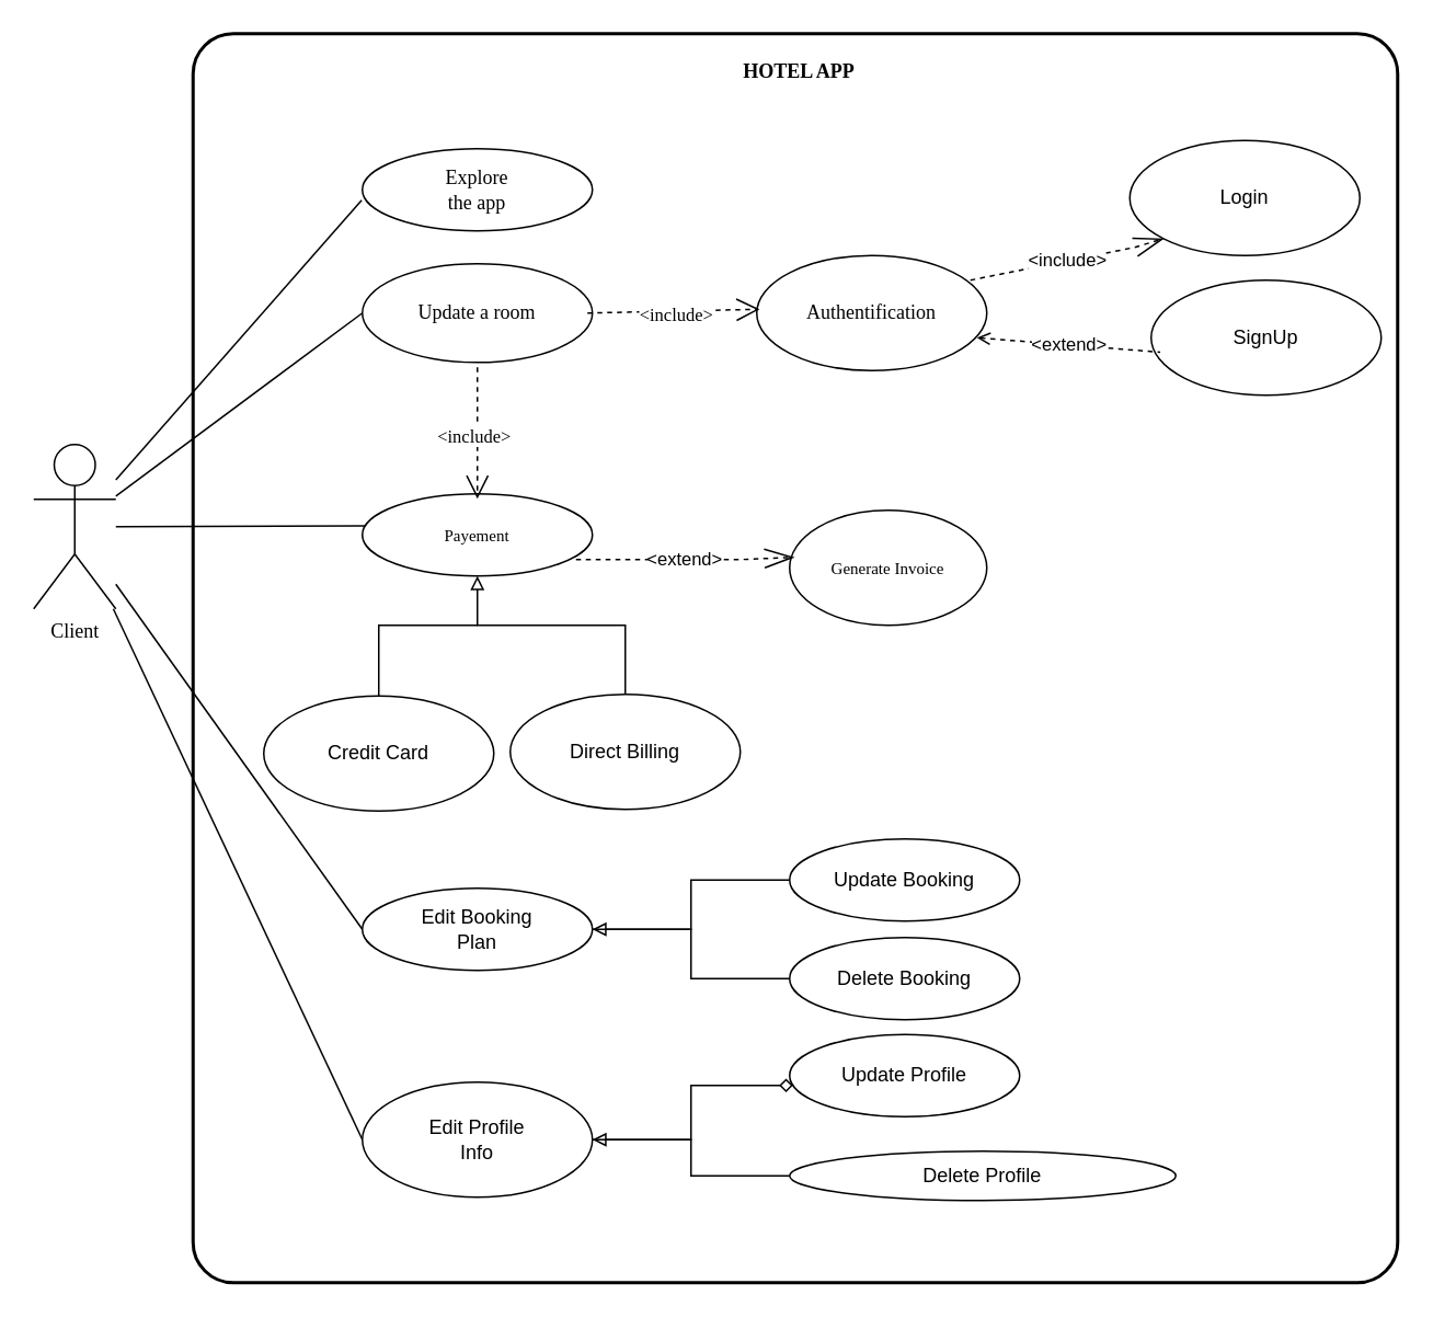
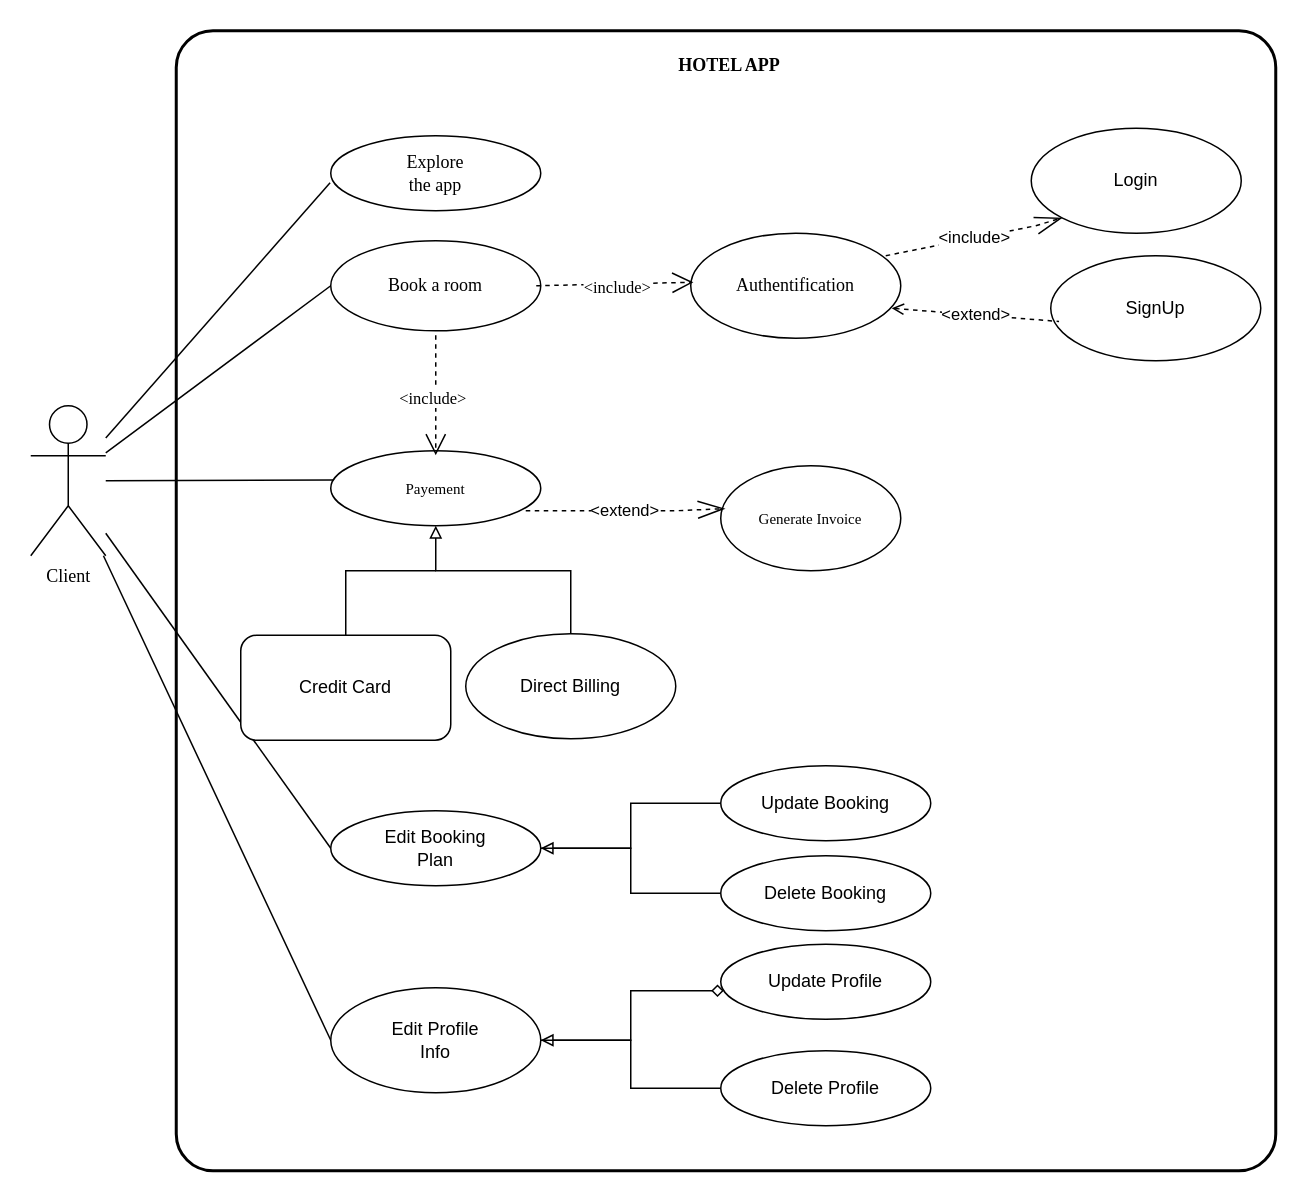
- <mxCell id="11" value="Update a room" style="ellipse;whiteSpace=wrap;html=1;fontFamily=Lucida Console;" vertex="1" parent="1"><mxGeometry x="220" y="160" width="140" height="60" as="geometry" /></mxCell>
+ <mxCell id="11" value="Book a room" style="ellipse;whiteSpace=wrap;html=1;fontFamily=Lucida Console;" vertex="1" parent="1"><mxGeometry x="220" y="160" width="140" height="60" as="geometry" /></mxCell>
- <mxCell id="18" value="Credit Card" style="ellipse;whiteSpace=wrap;html=1;" vertex="1" parent="1"><mxGeometry x="160" y="423" width="140" height="70" as="geometry" /></mxCell>
+ <mxCell id="18" value="Credit Card" style="whiteSpace=wrap;html=1;rounded=1;" vertex="1" parent="1"><mxGeometry x="160" y="423" width="140" height="70" as="geometry" /></mxCell>
- <mxCell id="31" value="Delete Profile" style="ellipse;whiteSpace=wrap;html=1;" vertex="1" parent="1"><mxGeometry x="480" y="700" width="235" height="30" as="geometry" /></mxCell>
+ <mxCell id="31" value="Delete Profile" style="ellipse;whiteSpace=wrap;html=1;" vertex="1" parent="1"><mxGeometry x="480" y="700" width="140" height="50" as="geometry" /></mxCell>
